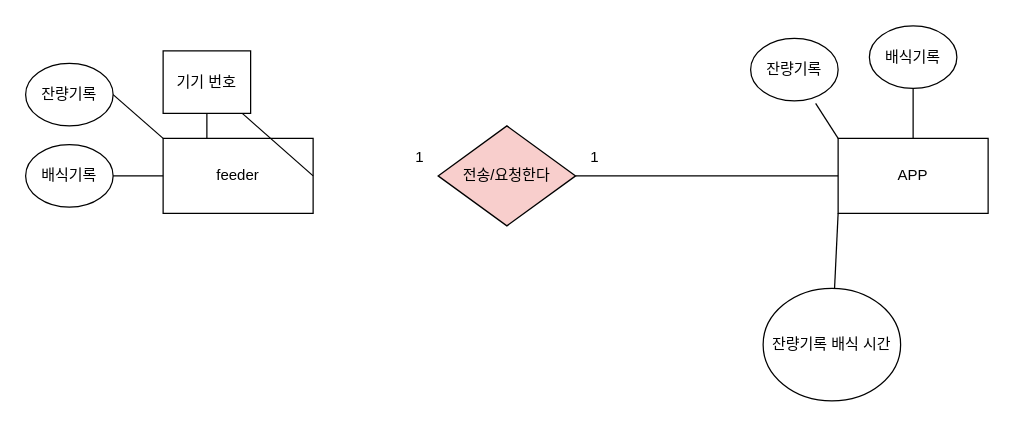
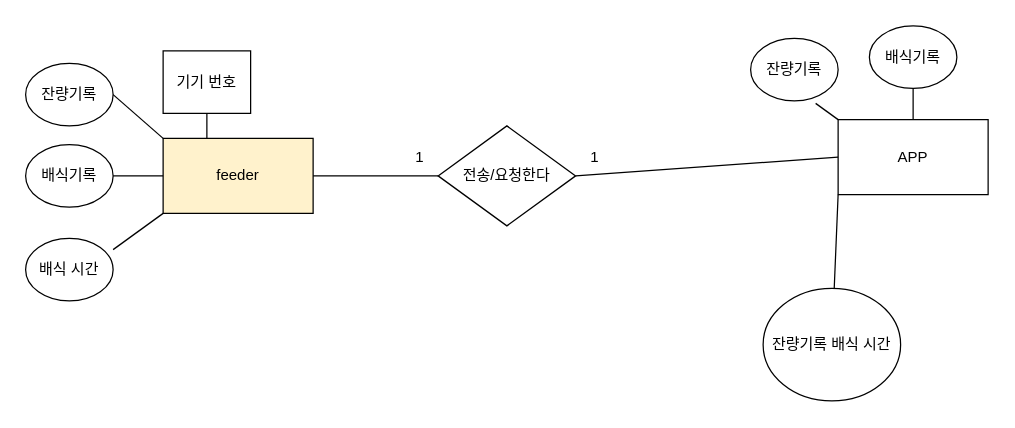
- <mxCell id="11" value="" style="endArrow=none;html=1;rounded=0;exitX=1;exitY=0.5;exitDx=0;exitDy=0;" edge="1" parent="1" source="3" target="17"><mxGeometry width="50" height="50" relative="1" as="geometry"><mxPoint x="580" y="230" as="sourcePoint" /><mxPoint x="630" y="180" as="targetPoint" /></mxGeometry></mxCell>
+ <mxCell id="11" value="" style="endArrow=none;html=1;rounded=0;exitX=1;exitY=0.5;exitDx=0;exitDy=0;entryX=0;entryY=0.5;entryDx=0;entryDy=0;" edge="1" parent="1" source="3" target="7"><mxGeometry width="50" height="50" relative="1" as="geometry"><mxPoint x="580" y="230" as="sourcePoint" /><mxPoint x="630" y="180" as="targetPoint" /></mxGeometry></mxCell>
- <mxCell id="3" value="feeder" style="rounded=0;whiteSpace=wrap;html=1;" vertex="1" parent="1"><mxGeometry x="130" y="110" width="120" height="60" as="geometry" /></mxCell>
+ <mxCell id="3" value="feeder" style="rounded=0;whiteSpace=wrap;html=1;fillColor=#fff2cc;" vertex="1" parent="1"><mxGeometry x="130" y="110" width="120" height="60" as="geometry" /></mxCell>
- <mxCell id="7" value="전송/요청한다" style="rhombus;whiteSpace=wrap;html=1;fillColor=#f8cecc;" vertex="1" parent="1"><mxGeometry x="350" y="100" width="110" height="80" as="geometry" /></mxCell>
+ <mxCell id="7" value="전송/요청한다" style="rhombus;whiteSpace=wrap;html=1;" vertex="1" parent="1"><mxGeometry x="350" y="100" width="110" height="80" as="geometry" /></mxCell>
- <mxCell id="2" value="APP" style="rounded=0;whiteSpace=wrap;html=1;" vertex="1" parent="1"><mxGeometry x="670" y="110" width="120" height="60" as="geometry" /></mxCell>
+ <mxCell id="2" value="APP" style="rounded=0;whiteSpace=wrap;html=1;" vertex="1" parent="1"><mxGeometry x="670" y="95" width="120" height="60" as="geometry" /></mxCell>
+ <mxCell id="20" value="" style="endArrow=none;html=1;rounded=0;exitX=0;exitY=1;exitDx=0;exitDy=0;entryX=1;entryY=0.18;entryDx=0;entryDy=0;entryPerimeter=0;" edge="1" parent="1" source="3" target="19"><mxGeometry width="50" height="50" relative="1" as="geometry"><mxPoint x="140" y="150" as="sourcePoint" /><mxPoint x="100" y="150" as="targetPoint" /></mxGeometry></mxCell>
+ <mxCell id="19" value="배식 시간" style="ellipse;whiteSpace=wrap;html=1;" vertex="1" parent="1"><mxGeometry x="20" y="190" width="70" height="50" as="geometry" /></mxCell>
